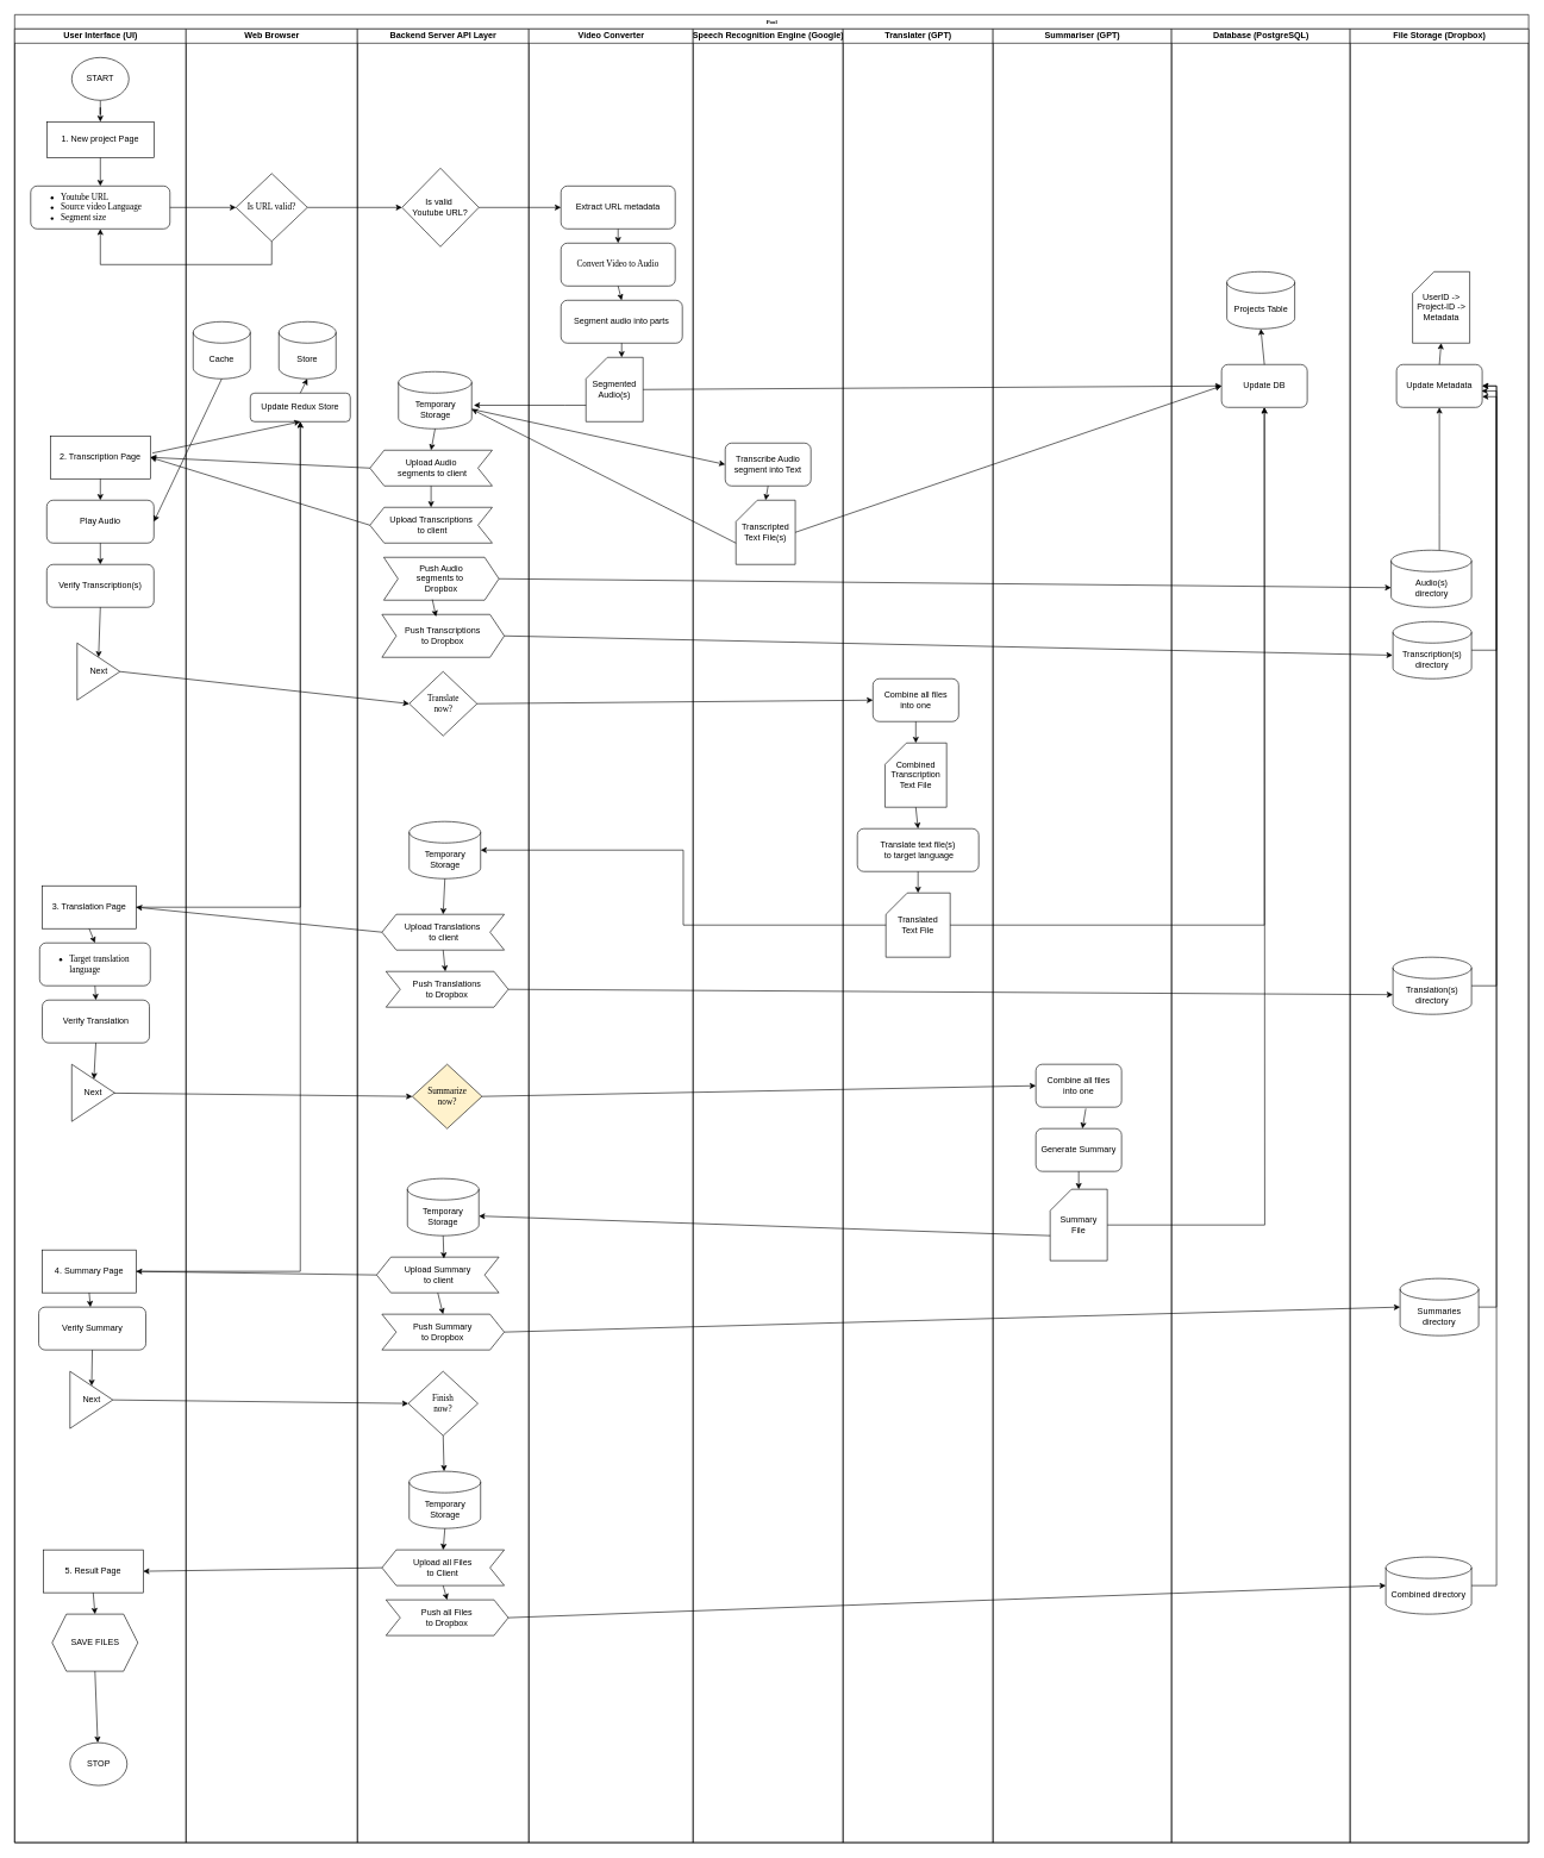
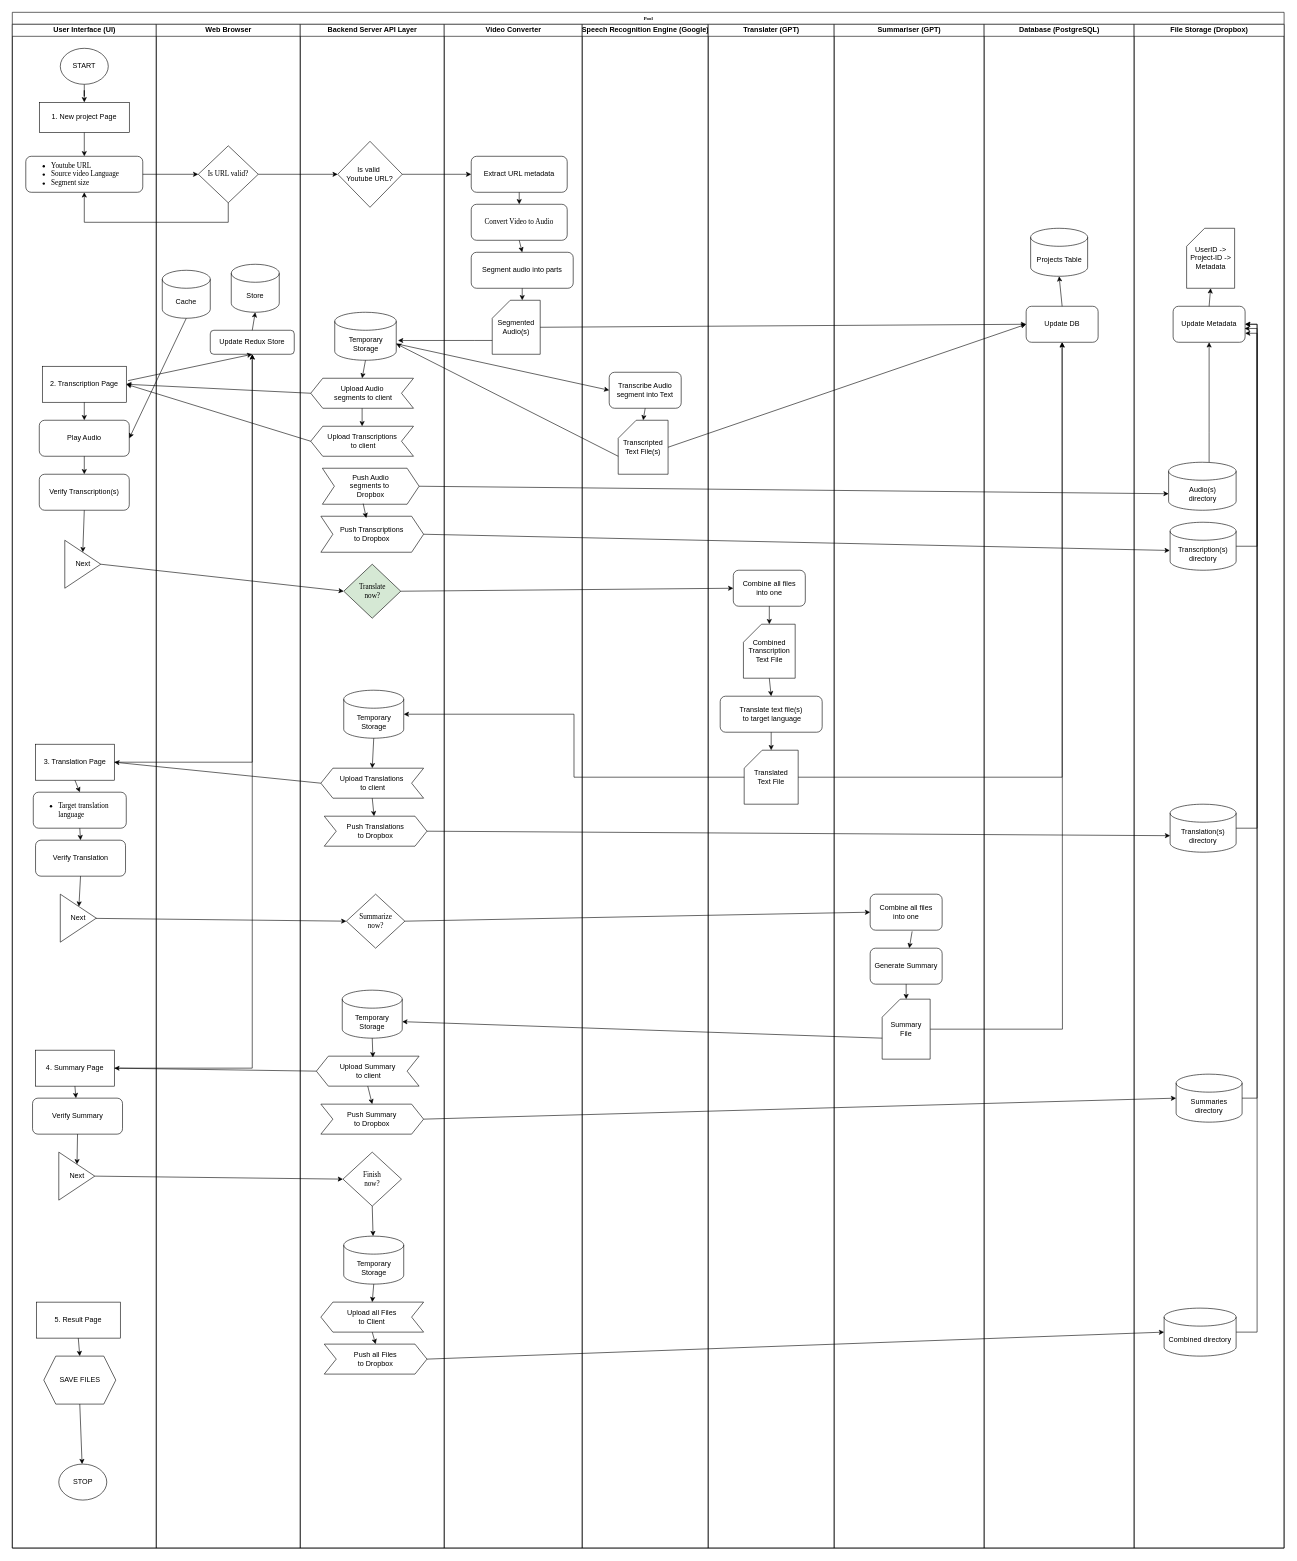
- <mxCell id="34" value="Store" style="shape=cylinder3;whiteSpace=wrap;html=1;boundedLbl=1;backgroundOutline=1;size=15;" parent="33" vertex="1"><mxGeometry x="130" y="410" width="80" height="80" as="geometry" /></mxCell>
+ <mxCell id="34" value="Store" style="shape=cylinder3;whiteSpace=wrap;html=1;boundedLbl=1;backgroundOutline=1;size=15;" parent="33" vertex="1"><mxGeometry x="125" y="400" width="80" height="80" as="geometry" /></mxCell>
- <mxCell id="40" value="Translate&lt;div&gt;now?&lt;/div&gt;" style="rhombus;whiteSpace=wrap;html=1;rounded=0;shadow=0;labelBackgroundColor=none;strokeWidth=1;fontFamily=Verdana;fontSize=12;align=center;" parent="39" vertex="1"><mxGeometry x="72.5" y="900" width="95" height="90" as="geometry" /></mxCell>
+ <mxCell id="40" value="Translate&lt;div&gt;now?&lt;/div&gt;" style="rhombus;whiteSpace=wrap;html=1;rounded=0;shadow=0;labelBackgroundColor=none;strokeWidth=1;fontFamily=Verdana;fontSize=12;align=center;fillColor=#d5e8d4;" parent="39" vertex="1"><mxGeometry x="72.5" y="900" width="95" height="90" as="geometry" /></mxCell>
- <mxCell id="41" value="Summarize&lt;div&gt;now?&lt;/div&gt;" style="rhombus;whiteSpace=wrap;html=1;rounded=0;shadow=0;labelBackgroundColor=none;strokeWidth=1;fontFamily=Verdana;fontSize=12;align=center;fillColor=#fff2cc;" parent="39" vertex="1"><mxGeometry x="76.88" y="1450" width="97.5" height="90" as="geometry" /></mxCell>
+ <mxCell id="41" value="Summarize&lt;div&gt;now?&lt;/div&gt;" style="rhombus;whiteSpace=wrap;html=1;rounded=0;shadow=0;labelBackgroundColor=none;strokeWidth=1;fontFamily=Verdana;fontSize=12;align=center;" parent="39" vertex="1"><mxGeometry x="76.88" y="1450" width="97.5" height="90" as="geometry" /></mxCell>
- <mxCell id="139" value="" style="endArrow=classic;html=1;rounded=0;exitX=1;exitY=0.5;exitDx=0;exitDy=0;entryX=1;entryY=0.5;entryDx=0;entryDy=0;" edge="1" parent="2" source="56" target="17"><mxGeometry width="50" height="50" relative="1" as="geometry"><mxPoint x="630" y="2170" as="sourcePoint" /><mxPoint x="680" y="2120" as="targetPoint" /></mxGeometry></mxCell>
